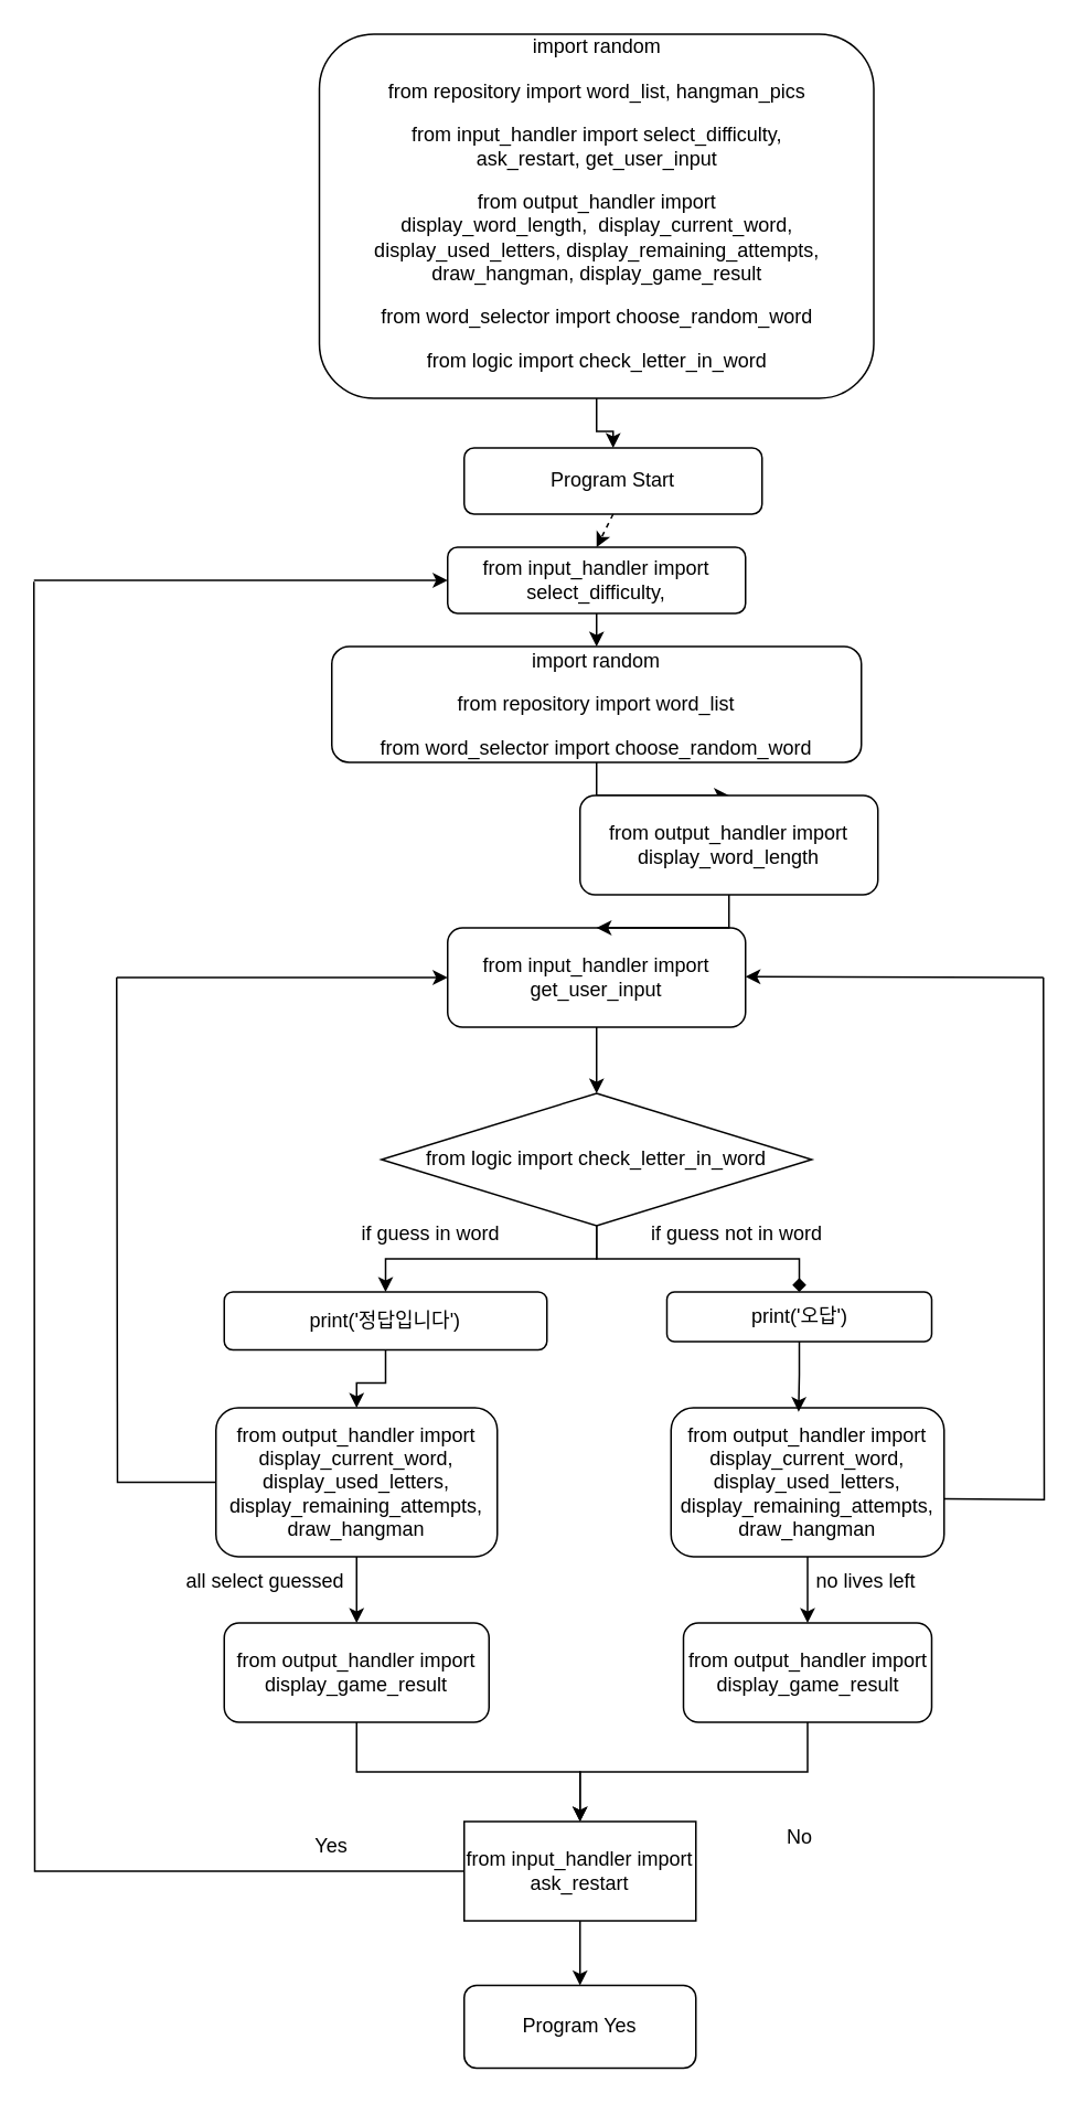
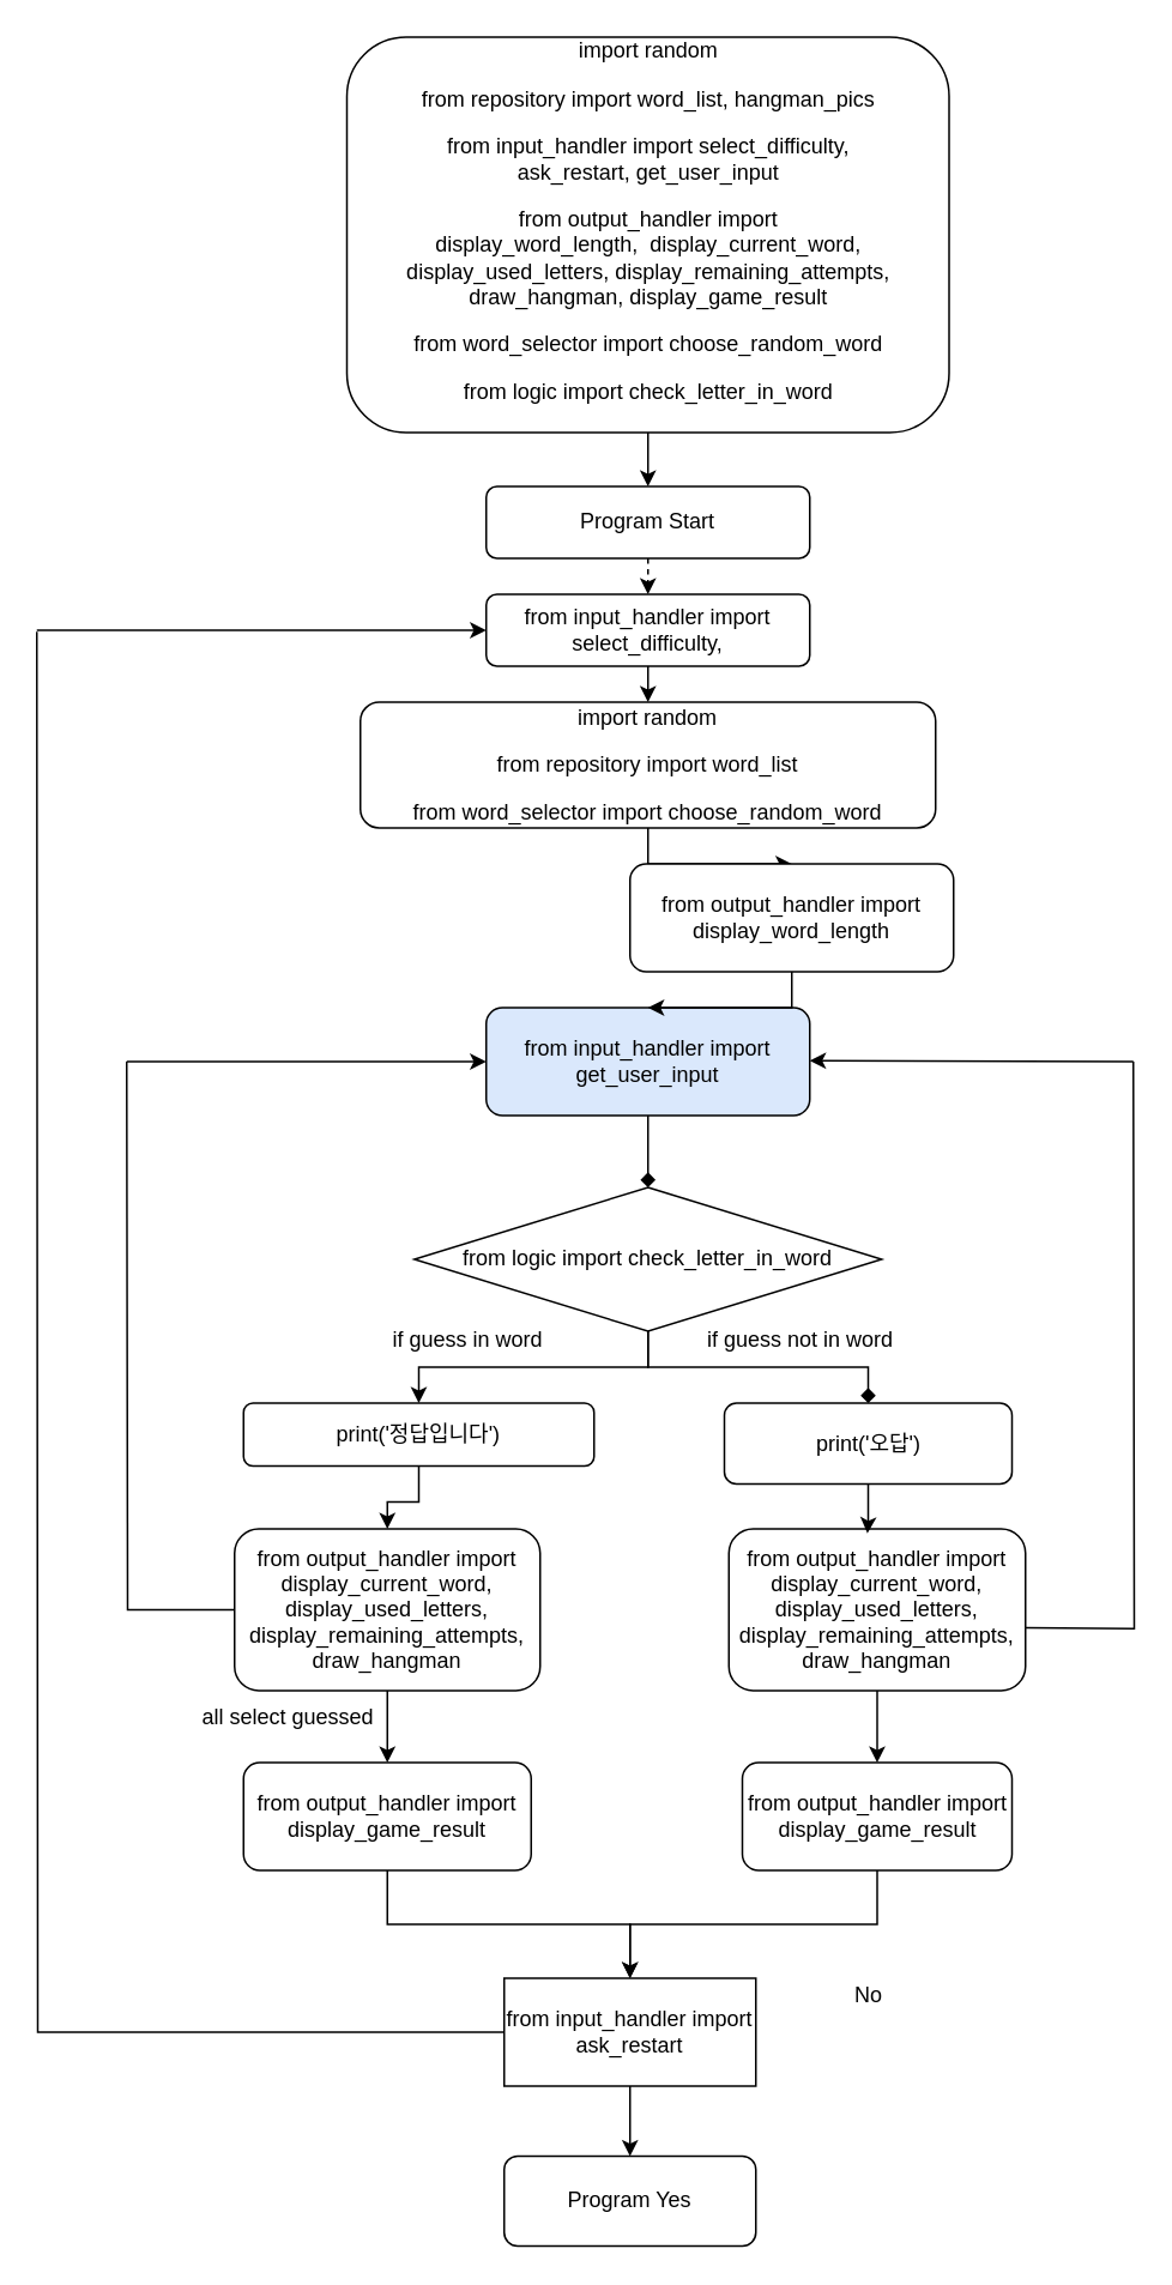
- <mxCell id="2" value="Program Start" style="rounded=1;whiteSpace=wrap;html=1;fontSize=12;glass=0;strokeWidth=1;shadow=0;" parent="1" vertex="1"><mxGeometry x="280" y="270" width="180" height="40" as="geometry" /></mxCell>
+ <mxCell id="2" value="Program Start" style="rounded=1;whiteSpace=wrap;html=1;fontSize=12;glass=0;strokeWidth=1;shadow=0;" parent="1" vertex="1"><mxGeometry x="270" y="270" width="180" height="40" as="geometry" /></mxCell>
- <mxCell id="9" value="from input_handler import get_user_input" style="rounded=1;whiteSpace=wrap;html=1;" parent="1" vertex="1"><mxGeometry x="270" y="560" width="180" height="60" as="geometry" /></mxCell>
+ <mxCell id="9" value="from input_handler import get_user_input" style="rounded=1;whiteSpace=wrap;html=1;fillColor=#dae8fc;" parent="1" vertex="1"><mxGeometry x="270" y="560" width="180" height="60" as="geometry" /></mxCell>
- <mxCell id="8" style="edgeStyle=orthogonalEdgeStyle;rounded=0;orthogonalLoop=1;jettySize=auto;html=1;exitX=0.5;exitY=1;exitDx=0;exitDy=0;" parent="1" source="9" target="17" edge="1"><mxGeometry relative="1" as="geometry" /></mxCell>
+ <mxCell id="8" style="edgeStyle=orthogonalEdgeStyle;rounded=0;orthogonalLoop=1;jettySize=auto;html=1;exitX=0.5;exitY=1;exitDx=0;exitDy=0;endArrow=diamond;" parent="1" source="9" target="17" edge="1"><mxGeometry relative="1" as="geometry" /></mxCell>
- <mxCell id="32" value="print('오답')" style="rounded=1;whiteSpace=wrap;html=1;" vertex="1" parent="1"><mxGeometry x="402.5" y="780" width="160" height="30" as="geometry" /></mxCell>
+ <mxCell id="32" value="print('오답')" style="rounded=1;whiteSpace=wrap;html=1;" vertex="1" parent="1"><mxGeometry x="402.5" y="780" width="160" height="45" as="geometry" /></mxCell>
- <mxCell id="43" value="no lives left" style="text;html=1;align=center;verticalAlign=middle;whiteSpace=wrap;rounded=0;" vertex="1" parent="1"><mxGeometry x="482.5" y="940" width="80" height="30" as="geometry" /></mxCell>
- <mxCell id="38" value="Yes" style="text;html=1;align=center;verticalAlign=middle;whiteSpace=wrap;rounded=0;" vertex="1" parent="1"><mxGeometry x="170" y="1100" width="60" height="30" as="geometry" /></mxCell>
